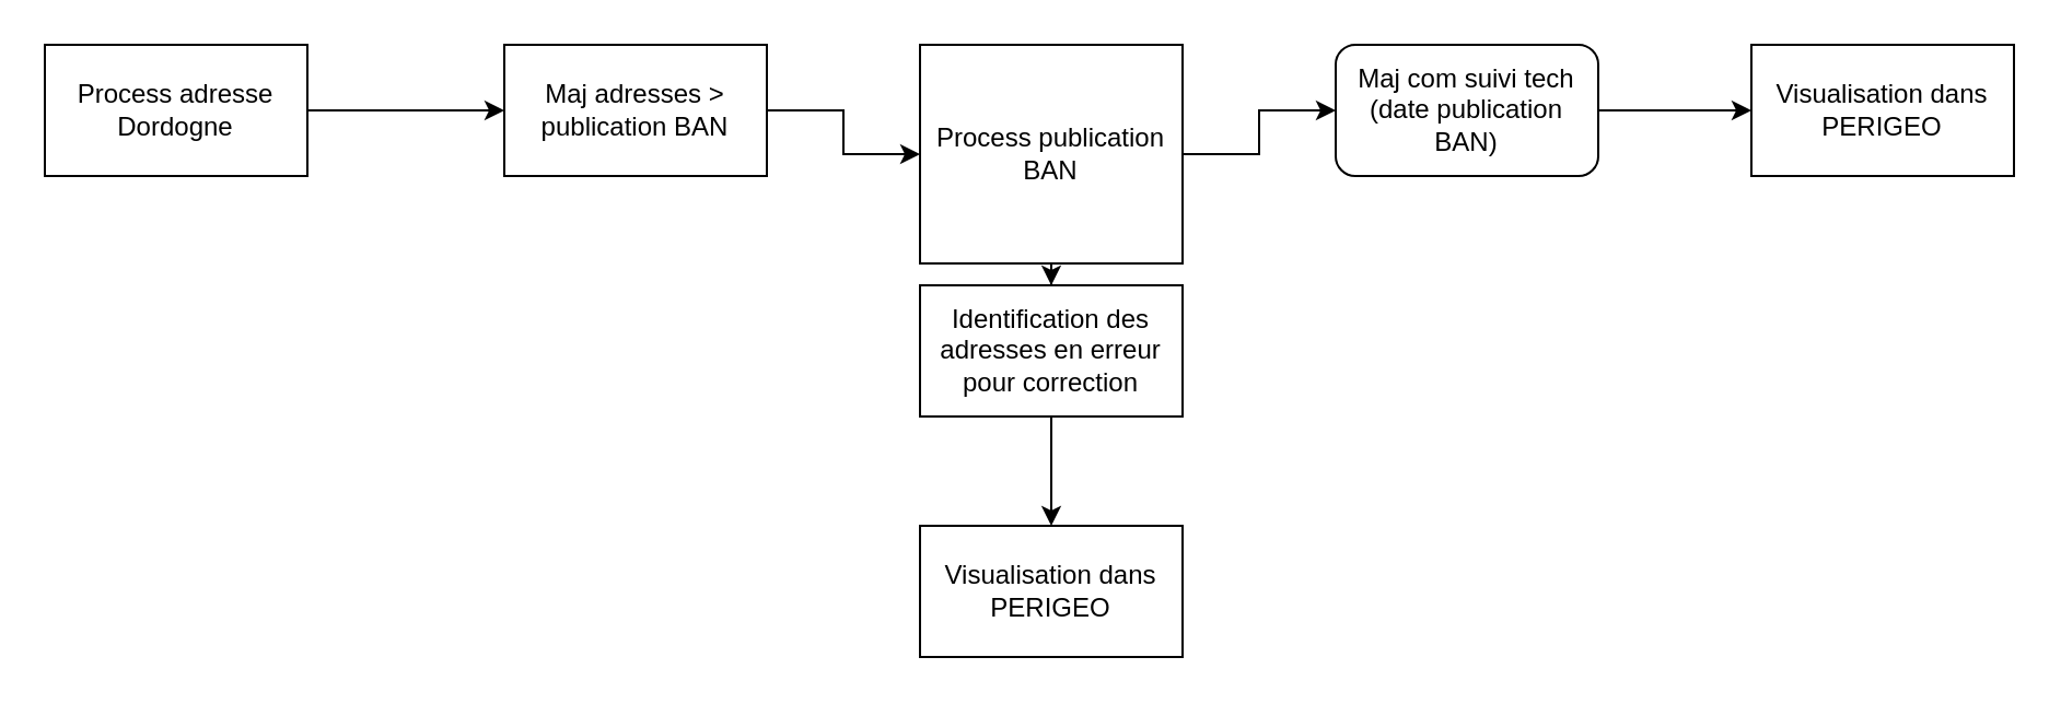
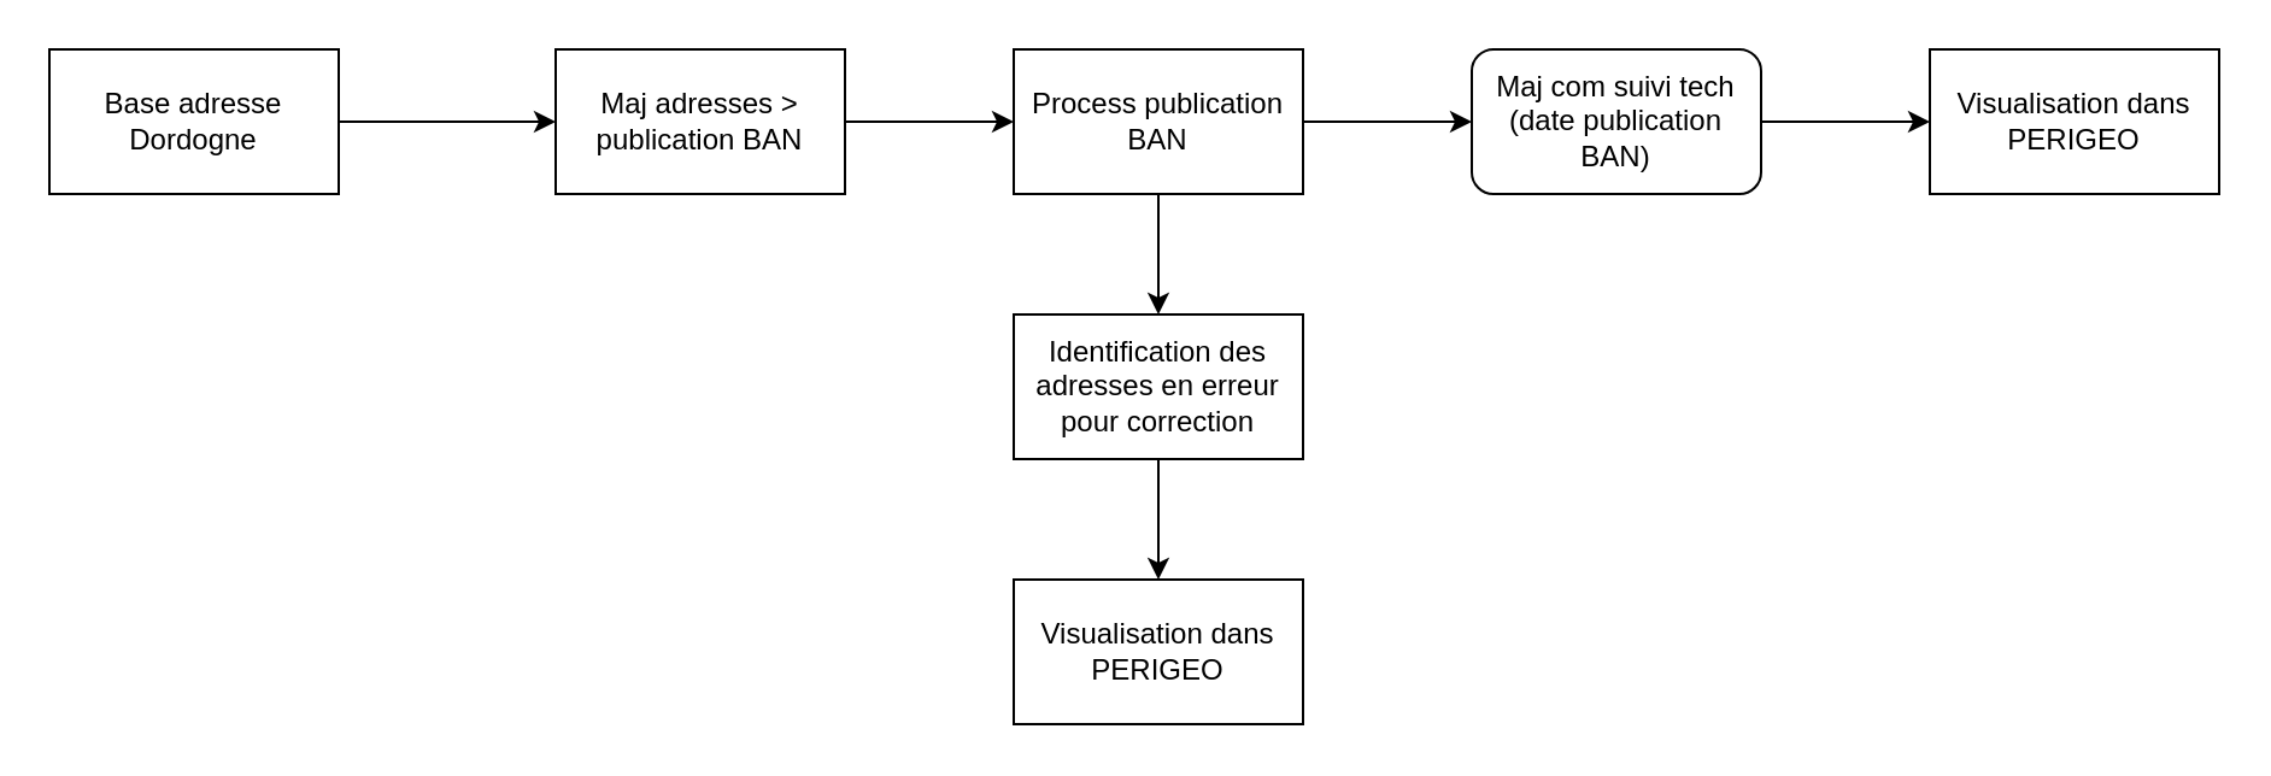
- <mxCell id="3" value="Process adresse Dordogne" style="rounded=0;whiteSpace=wrap;html=1;" vertex="1" parent="1"><mxGeometry x="20" y="20" width="120" height="60" as="geometry" /></mxCell>
+ <mxCell id="3" value="Base adresse Dordogne" style="rounded=0;whiteSpace=wrap;html=1;" vertex="1" parent="1"><mxGeometry x="20" y="20" width="120" height="60" as="geometry" /></mxCell>
- <mxCell id="8" value="Process publication BAN" style="rounded=0;whiteSpace=wrap;html=1;" vertex="1" parent="1"><mxGeometry x="420" y="20" width="120" height="100" as="geometry" /></mxCell>
+ <mxCell id="8" value="Process publication BAN" style="rounded=0;whiteSpace=wrap;html=1;" vertex="1" parent="1"><mxGeometry x="420" y="20" width="120" height="60" as="geometry" /></mxCell>
